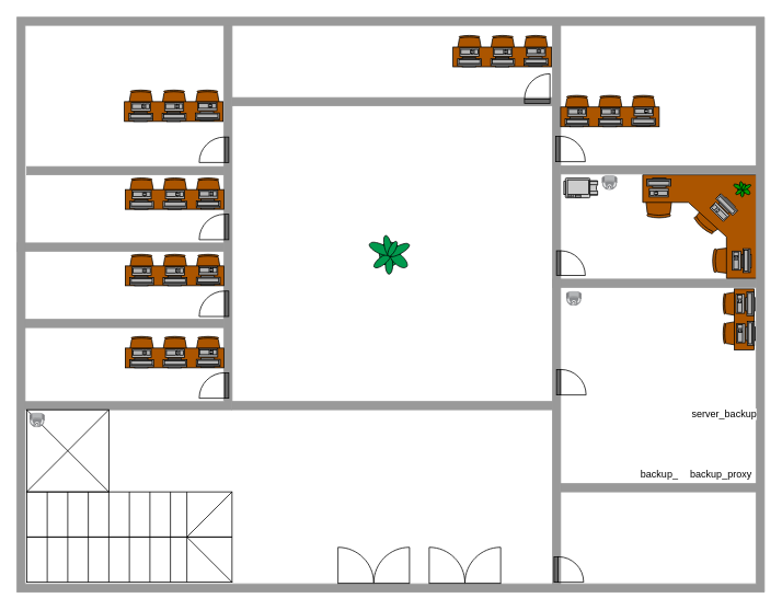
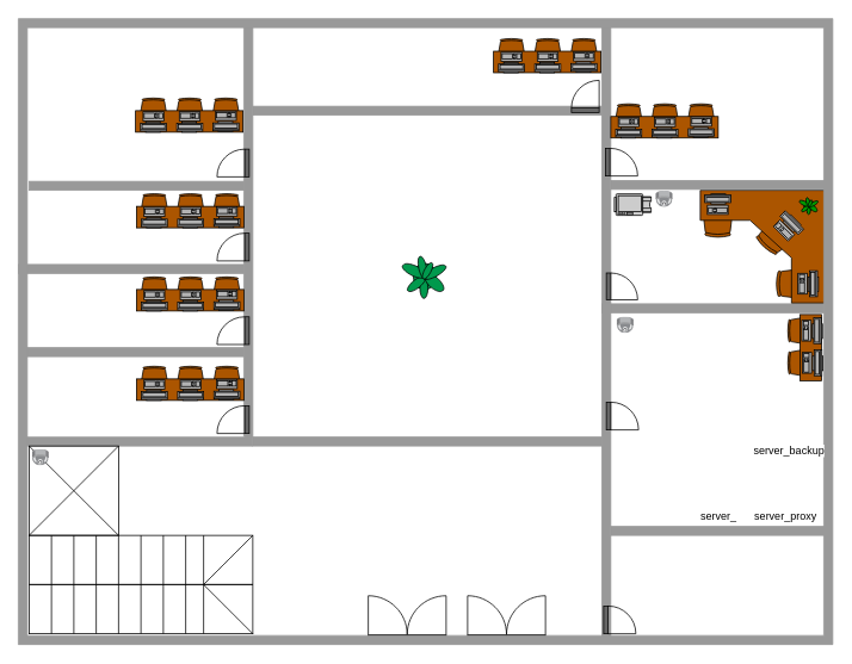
- <mxCell id="91" value="backup_" style="image;html=1;labelBackgroundColor=#ffffff;image=https://storage.needpix.com/rsynced_images/cabinet-150726_1280.png;strokeColor=#999999;fillColor=#999999;" vertex="1" parent="1"><mxGeometry x="773.5" y="508" width="57" height="55" as="geometry" /></mxCell>
+ <mxCell id="91" value="server_" style="image;html=1;labelBackgroundColor=#ffffff;image=https://storage.needpix.com/rsynced_images/cabinet-150726_1280.png;strokeColor=#999999;fillColor=#999999;" vertex="1" parent="1"><mxGeometry x="773.5" y="508" width="57" height="55" as="geometry" /></mxCell>
- <mxCell id="86" value="backup_proxy" style="image;html=1;labelBackgroundColor=#ffffff;image=https://storage.needpix.com/rsynced_images/cabinet-150726_1280.png;strokeColor=#999999;fillColor=#999999;" vertex="1" parent="1"><mxGeometry x="848.5" y="508" width="57" height="55" as="geometry" /></mxCell>
+ <mxCell id="86" value="server_proxy" style="image;html=1;labelBackgroundColor=#ffffff;image=https://storage.needpix.com/rsynced_images/cabinet-150726_1280.png;strokeColor=#999999;fillColor=#999999;" vertex="1" parent="1"><mxGeometry x="848.5" y="508" width="57" height="55" as="geometry" /></mxCell>
